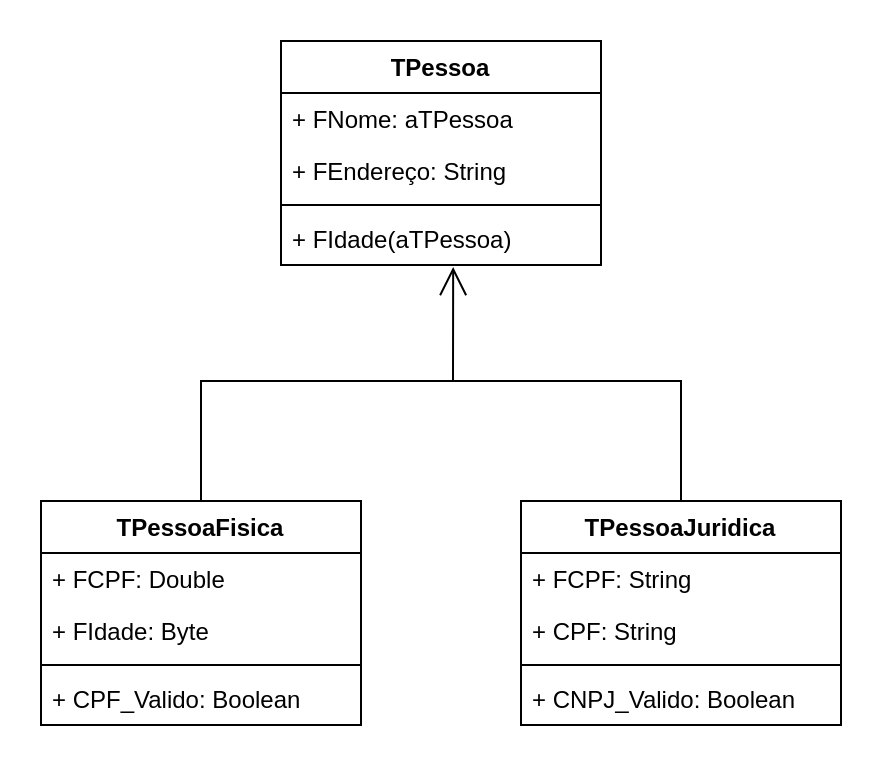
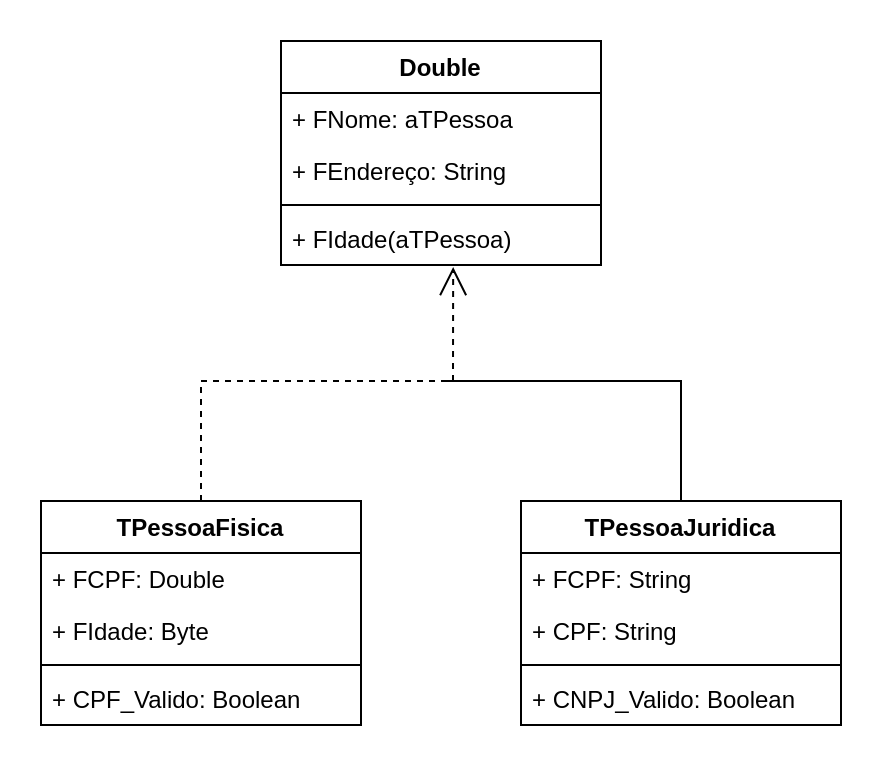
- <mxCell id="2" value="TPessoa" style="swimlane;fontStyle=1;align=center;verticalAlign=top;childLayout=stackLayout;horizontal=1;startSize=26;horizontalStack=0;resizeParent=1;resizeParentMax=0;resizeLast=0;collapsible=1;marginBottom=0;" vertex="1" parent="1"><mxGeometry x="140" y="20" width="160" height="112" as="geometry" /></mxCell>
+ <mxCell id="2" value="Double" style="swimlane;fontStyle=1;align=center;verticalAlign=top;childLayout=stackLayout;horizontal=1;startSize=26;horizontalStack=0;resizeParent=1;resizeParentMax=0;resizeLast=0;collapsible=1;marginBottom=0;" vertex="1" parent="1"><mxGeometry x="140" y="20" width="160" height="112" as="geometry" /></mxCell>
- <mxCell id="17" value="" style="endArrow=open;endFill=1;endSize=12;html=1;rounded=0;elbow=vertical;exitX=0.5;exitY=0;exitDx=0;exitDy=0;entryX=0.538;entryY=1.038;entryDx=0;entryDy=0;entryPerimeter=0;" edge="1" parent="1" source="7" target="6"><mxGeometry width="160" relative="1" as="geometry"><mxPoint x="140" y="280" as="sourcePoint" /><mxPoint x="230" y="190" as="targetPoint" /><Array as="points"><mxPoint x="100" y="190" /><mxPoint x="226" y="190" /></Array></mxGeometry></mxCell>
+ <mxCell id="17" value="" style="endArrow=open;endFill=1;endSize=12;html=1;rounded=0;elbow=vertical;exitX=0.5;exitY=0;exitDx=0;exitDy=0;entryX=0.538;entryY=1.038;entryDx=0;entryDy=0;entryPerimeter=0;dashed=1;" edge="1" parent="1" source="7" target="6"><mxGeometry width="160" relative="1" as="geometry"><mxPoint x="140" y="280" as="sourcePoint" /><mxPoint x="230" y="190" as="targetPoint" /><Array as="points"><mxPoint x="100" y="190" /><mxPoint x="226" y="190" /></Array></mxGeometry></mxCell>
